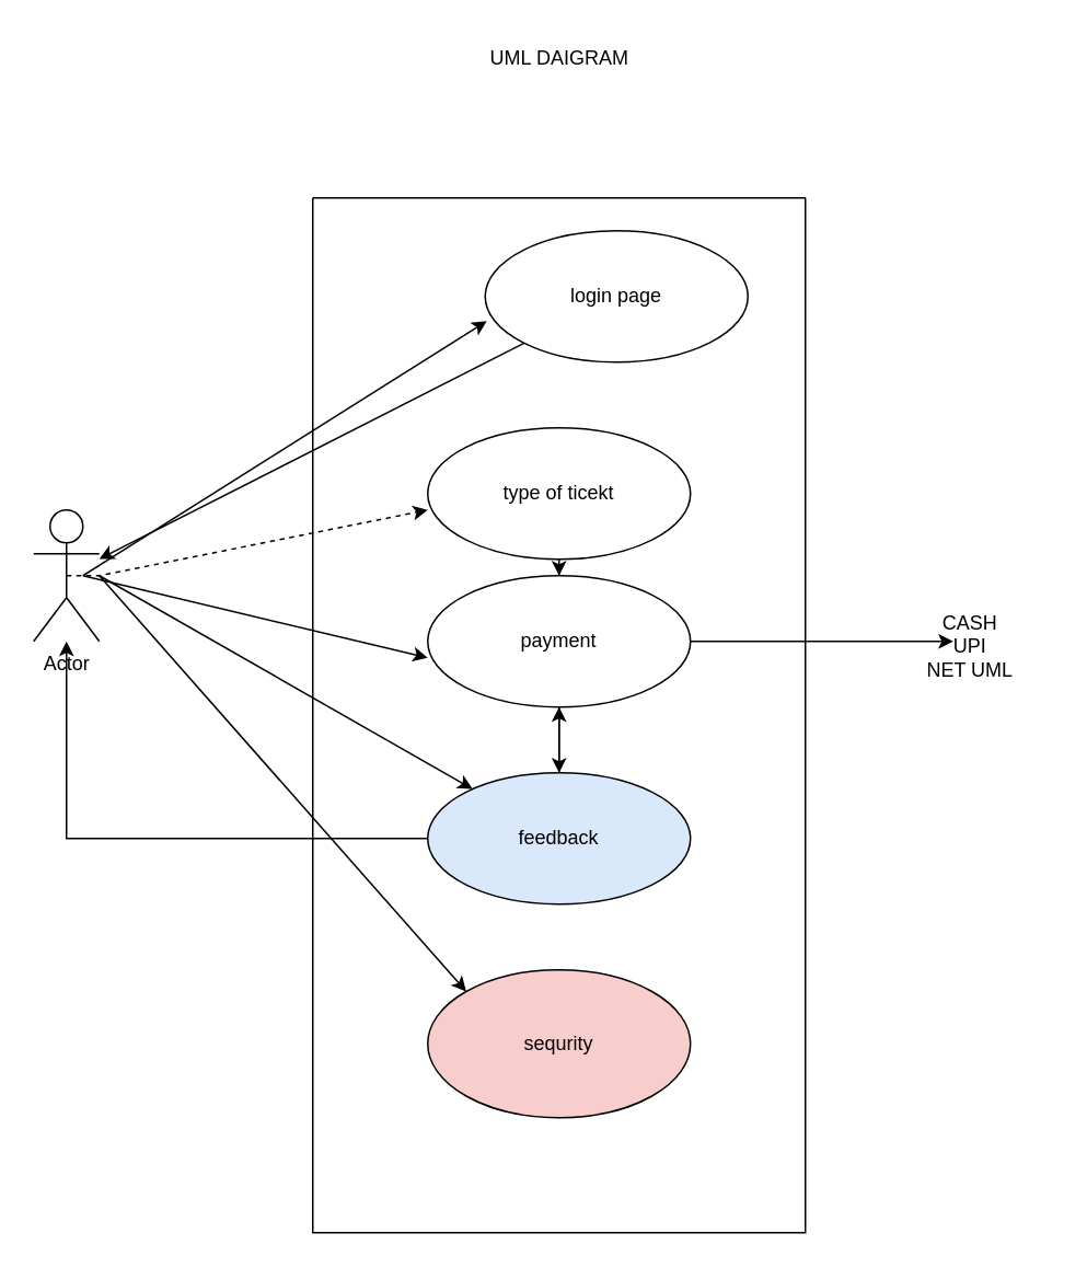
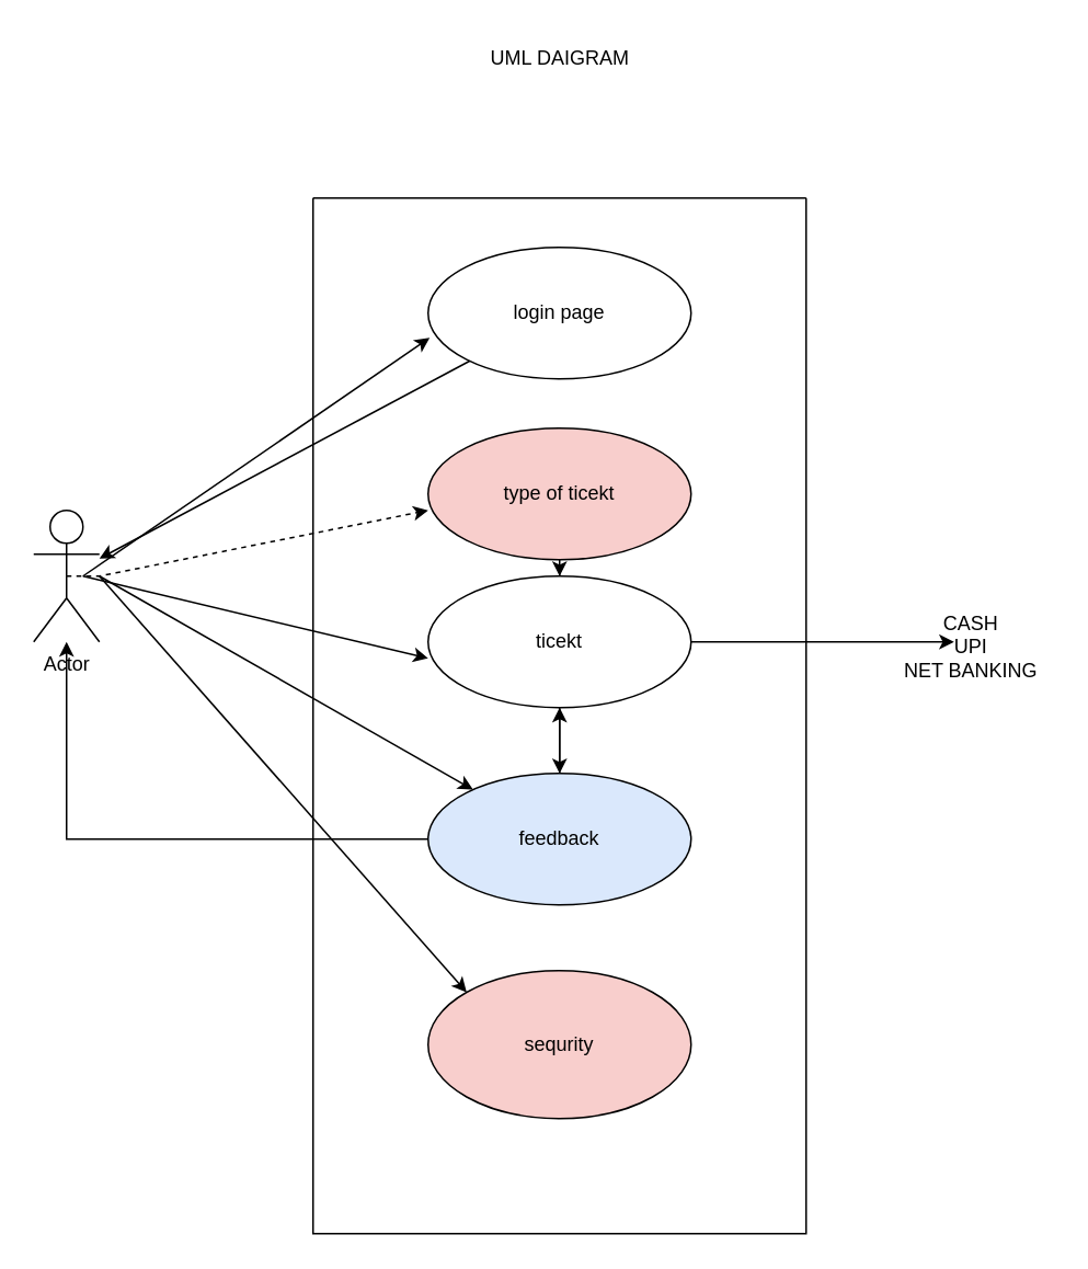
- <mxCell id="16" value="login page" style="ellipse;whiteSpace=wrap;html=1;" vertex="1" parent="15"><mxGeometry x="105" y="20" width="160" height="80" as="geometry" /></mxCell>
+ <mxCell id="16" value="login page" style="ellipse;whiteSpace=wrap;html=1;" vertex="1" parent="15"><mxGeometry x="70" y="30" width="160" height="80" as="geometry" /></mxCell>
- <mxCell id="17" value="type of ticekt" style="ellipse;whiteSpace=wrap;html=1;" vertex="1" parent="15"><mxGeometry x="70" y="140" width="160" height="80" as="geometry" /></mxCell>
+ <mxCell id="17" value="type of ticekt" style="ellipse;whiteSpace=wrap;html=1;fillColor=#f8cecc;" vertex="1" parent="15"><mxGeometry x="70" y="140" width="160" height="80" as="geometry" /></mxCell>
- <mxCell id="2" value="payment" style="ellipse;whiteSpace=wrap;html=1;" vertex="1" parent="1"><mxGeometry x="260" y="350" width="160" height="80" as="geometry" /></mxCell>
+ <mxCell id="2" value="ticekt" style="ellipse;whiteSpace=wrap;html=1;" vertex="1" parent="1"><mxGeometry x="260" y="350" width="160" height="80" as="geometry" /></mxCell>
- <mxCell id="20" value="CASH&lt;div&gt;UPI&lt;/div&gt;&lt;div&gt;NET UML&lt;/div&gt;" style="text;html=1;align=center;verticalAlign=middle;resizable=0;points=[];autosize=1;strokeColor=none;fillColor=none;" vertex="1" parent="1"><mxGeometry x="540" y="363" width="100" height="60" as="geometry" /></mxCell>
+ <mxCell id="20" value="CASH&lt;div&gt;UPI&lt;/div&gt;&lt;div&gt;NET BANKING&lt;/div&gt;" style="text;html=1;align=center;verticalAlign=middle;resizable=0;points=[];autosize=1;strokeColor=none;fillColor=none;" vertex="1" parent="1"><mxGeometry x="540" y="363" width="100" height="60" as="geometry" /></mxCell>
